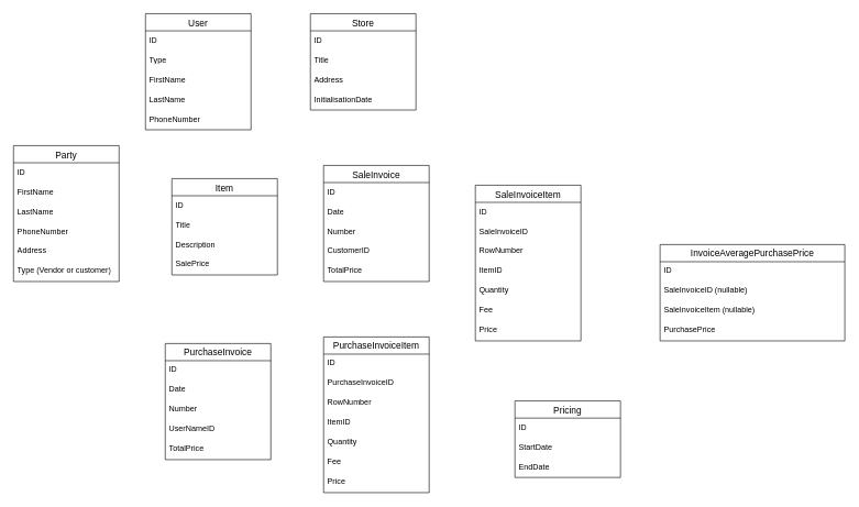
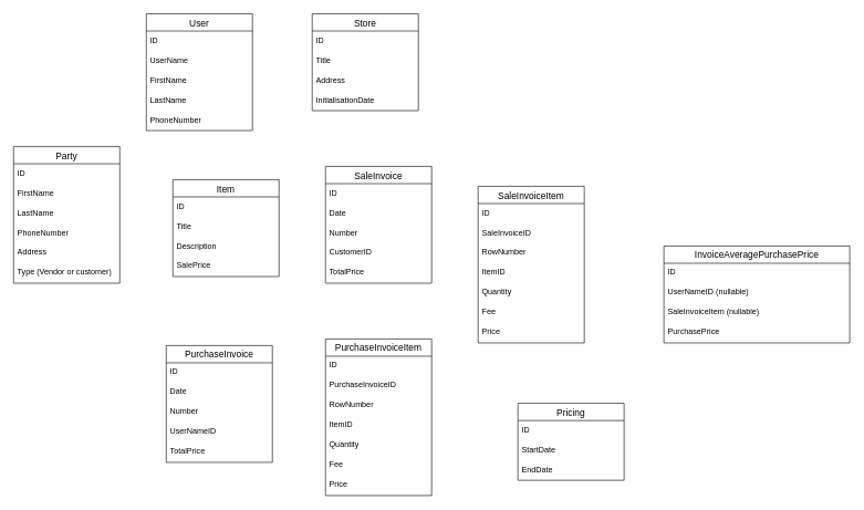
- <mxCell id="4" value="Type" style="text;strokeColor=none;fillColor=none;spacingLeft=4;spacingRight=4;overflow=hidden;rotatable=0;points=[[0,0.5],[1,0.5]];portConstraint=eastwest;fontSize=12;whiteSpace=wrap;html=1;" vertex="1" parent="2"><mxGeometry y="56" width="160" height="30" as="geometry" /></mxCell>
+ <mxCell id="4" value="UserName" style="text;strokeColor=none;fillColor=none;spacingLeft=4;spacingRight=4;overflow=hidden;rotatable=0;points=[[0,0.5],[1,0.5]];portConstraint=eastwest;fontSize=12;whiteSpace=wrap;html=1;" vertex="1" parent="2"><mxGeometry y="56" width="160" height="30" as="geometry" /></mxCell>
- <mxCell id="59" value="SaleInvoiceID (nullable)" style="text;strokeColor=none;fillColor=none;spacingLeft=4;spacingRight=4;overflow=hidden;rotatable=0;points=[[0,0.5],[1,0.5]];portConstraint=eastwest;fontSize=12;whiteSpace=wrap;html=1;" vertex="1" parent="57"><mxGeometry y="56" width="280" height="30" as="geometry" /></mxCell>
+ <mxCell id="59" value="UserNameID (nullable)" style="text;strokeColor=none;fillColor=none;spacingLeft=4;spacingRight=4;overflow=hidden;rotatable=0;points=[[0,0.5],[1,0.5]];portConstraint=eastwest;fontSize=12;whiteSpace=wrap;html=1;" vertex="1" parent="57"><mxGeometry y="56" width="280" height="30" as="geometry" /></mxCell>
